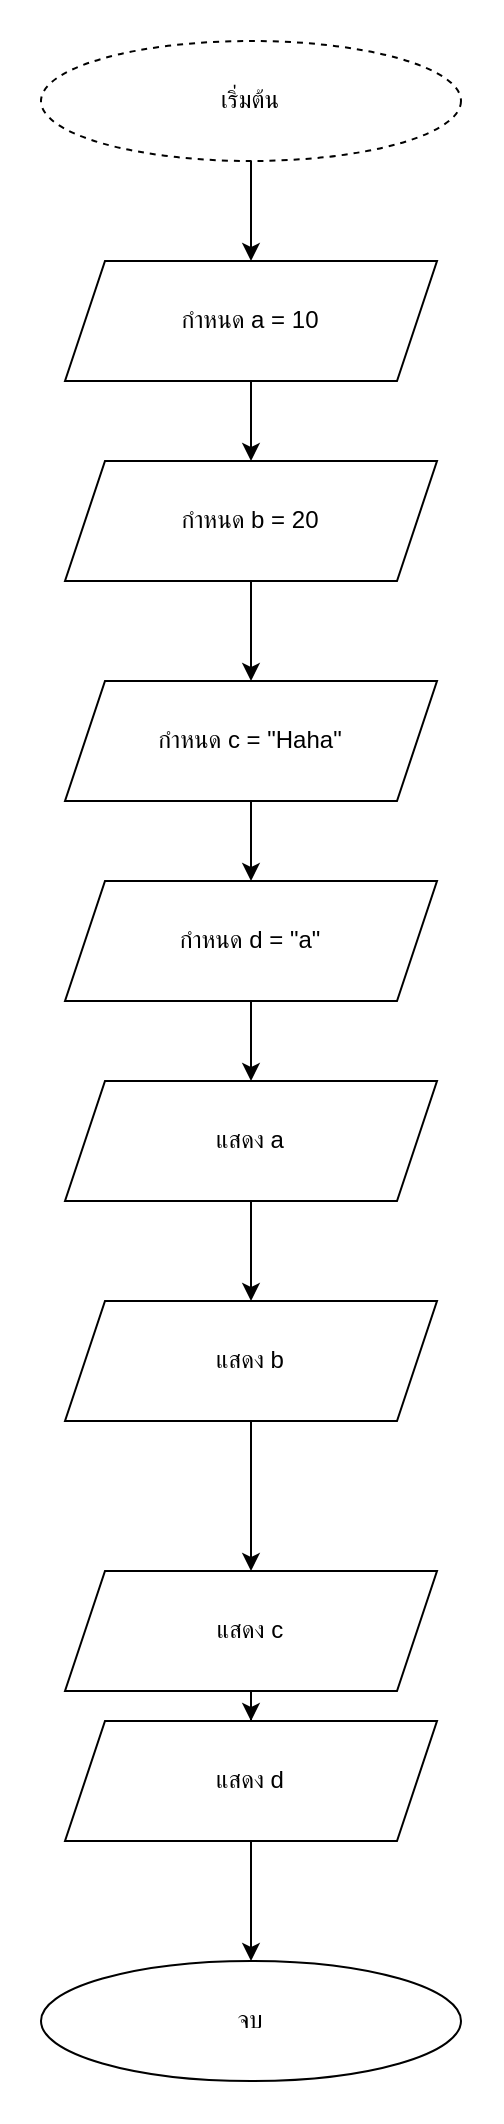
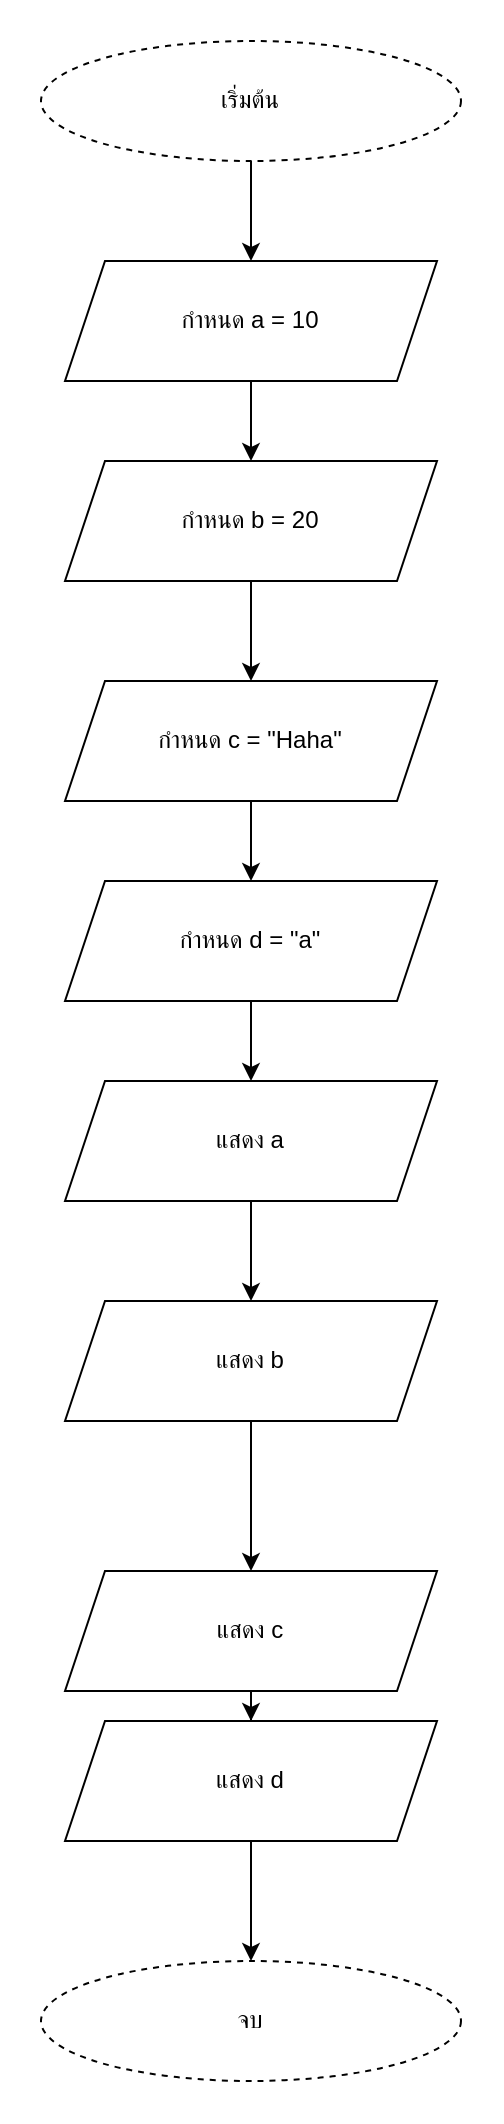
- <mxCell id="20" value="จบ" style="ellipse;whiteSpace=wrap;html=1;" parent="1" vertex="1"><mxGeometry x="20" y="980" width="210" height="60" as="geometry" /></mxCell>
+ <mxCell id="20" value="จบ" style="ellipse;whiteSpace=wrap;html=1;dashed=1;" parent="1" vertex="1"><mxGeometry x="20" y="980" width="210" height="60" as="geometry" /></mxCell>
